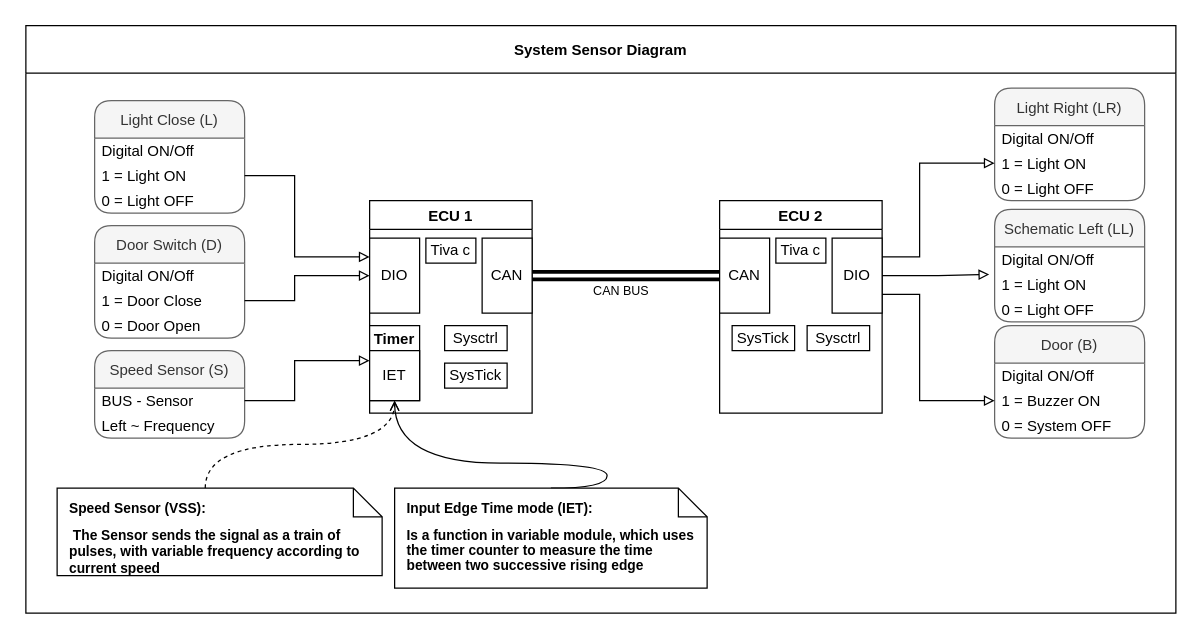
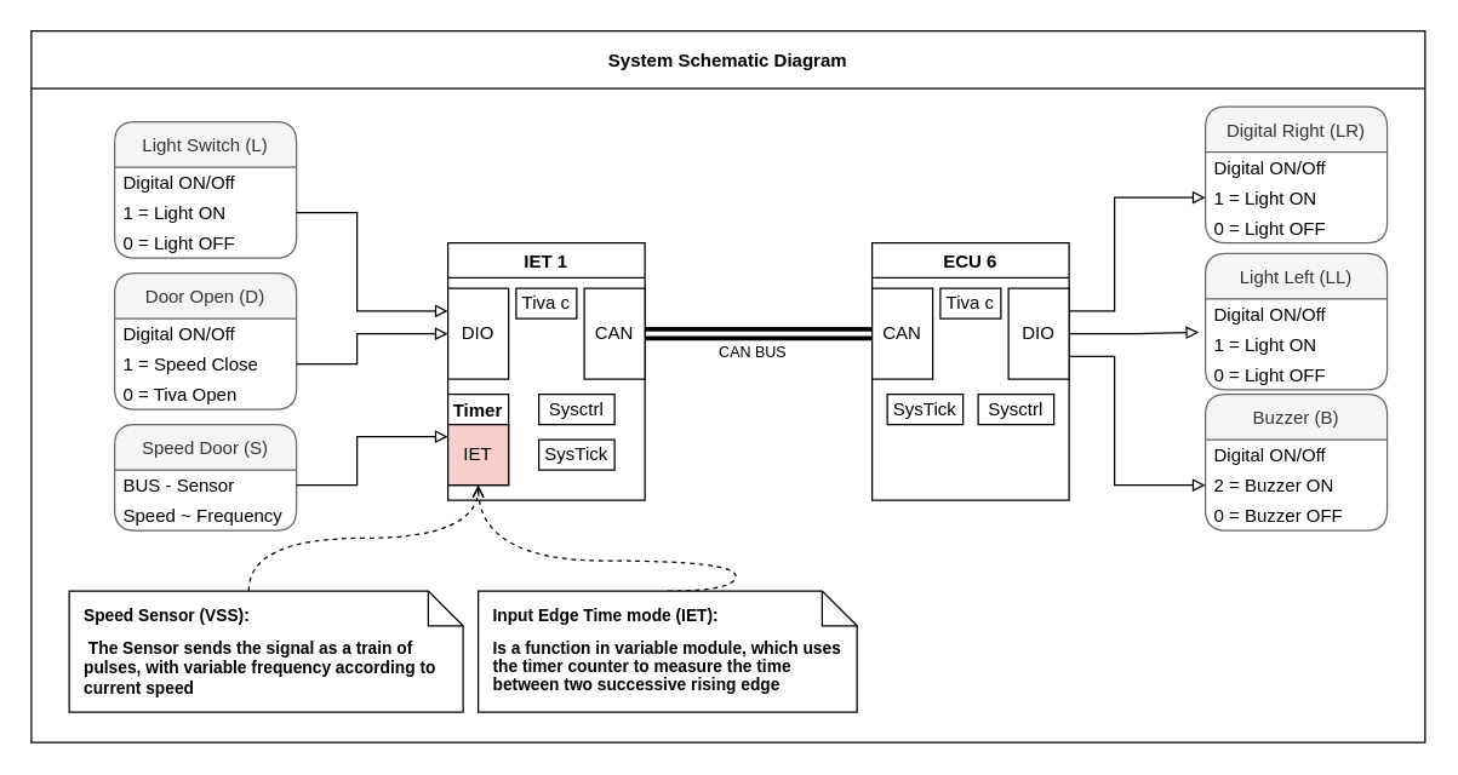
- <mxCell id="2" value="System Sensor Diagram" style="swimlane;noLabel=0;connectable=0;allowArrows=1;container=1;collapsible=0;expand=0;autosize=1;deletable=0;startSize=38;" vertex="1" parent="1"><mxGeometry x="20" y="20" width="920" height="470" as="geometry" /></mxCell>
+ <mxCell id="2" value="System Schematic Diagram" style="swimlane;noLabel=0;connectable=0;allowArrows=1;container=1;collapsible=0;expand=0;autosize=1;deletable=0;startSize=38;" vertex="1" parent="1"><mxGeometry x="20" y="20" width="920" height="470" as="geometry" /></mxCell>
- <mxCell id="31" value="Light Right (LR)" style="swimlane;fontStyle=0;childLayout=stackLayout;horizontal=1;startSize=30;horizontalStack=0;resizeParent=1;resizeParentMax=0;resizeLast=0;collapsible=0;marginBottom=0;fillColor=#f5f5f5;strokeColor=#666666;fontColor=#333333;gradientColor=none;swimlaneLine=1;glass=0;rounded=1;shadow=0;sketch=0;noLabel=0;perimeter=rectanglePerimeter;" vertex="1" parent="2"><mxGeometry x="775" y="50" width="120" height="90" as="geometry"><mxRectangle x="410" y="360" width="140" height="30" as="alternateBounds" /></mxGeometry></mxCell>
+ <mxCell id="31" value="Digital Right (LR)" style="swimlane;fontStyle=0;childLayout=stackLayout;horizontal=1;startSize=30;horizontalStack=0;resizeParent=1;resizeParentMax=0;resizeLast=0;collapsible=0;marginBottom=0;fillColor=#f5f5f5;strokeColor=#666666;fontColor=#333333;gradientColor=none;swimlaneLine=1;glass=0;rounded=1;shadow=0;sketch=0;noLabel=0;perimeter=rectanglePerimeter;" vertex="1" parent="2"><mxGeometry x="775" y="50" width="120" height="90" as="geometry"><mxRectangle x="410" y="360" width="140" height="30" as="alternateBounds" /></mxGeometry></mxCell>
- <mxCell id="15" value="Light Close (L)" style="swimlane;fontStyle=0;childLayout=stackLayout;horizontal=1;startSize=30;horizontalStack=0;resizeParent=1;resizeParentMax=0;resizeLast=0;collapsible=0;marginBottom=0;fillColor=#f5f5f5;strokeColor=#666666;fontColor=#333333;gradientColor=none;swimlaneLine=1;glass=0;rounded=1;shadow=0;sketch=0;noLabel=0;perimeter=rectanglePerimeter;" vertex="1" parent="2"><mxGeometry x="55" y="60" width="120" height="90" as="geometry"><mxRectangle x="410" y="360" width="140" height="30" as="alternateBounds" /></mxGeometry></mxCell>
+ <mxCell id="15" value="Light Switch (L)" style="swimlane;fontStyle=0;childLayout=stackLayout;horizontal=1;startSize=30;horizontalStack=0;resizeParent=1;resizeParentMax=0;resizeLast=0;collapsible=0;marginBottom=0;fillColor=#f5f5f5;strokeColor=#666666;fontColor=#333333;gradientColor=none;swimlaneLine=1;glass=0;rounded=1;shadow=0;sketch=0;noLabel=0;perimeter=rectanglePerimeter;" vertex="1" parent="2"><mxGeometry x="55" y="60" width="120" height="90" as="geometry"><mxRectangle x="410" y="360" width="140" height="30" as="alternateBounds" /></mxGeometry></mxCell>
- <mxCell id="3" value="ECU 1" style="swimlane;startSize=23;expand=0;container=1;collapsible=0;" vertex="1" parent="2"><mxGeometry x="275" y="140" width="130" height="170" as="geometry"><mxRectangle x="660" y="310" width="80" height="30" as="alternateBounds" /></mxGeometry></mxCell>
+ <mxCell id="3" value="IET 1" style="swimlane;startSize=23;expand=0;container=1;collapsible=0;" vertex="1" parent="2"><mxGeometry x="275" y="140" width="130" height="170" as="geometry"><mxRectangle x="660" y="310" width="80" height="30" as="alternateBounds" /></mxGeometry></mxCell>
- <mxCell id="23" value="ECU 2" style="swimlane;startSize=23;expand=0;container=1;collapsible=0;" vertex="1" parent="2"><mxGeometry x="555" y="140" width="130" height="170" as="geometry"><mxRectangle x="660" y="310" width="80" height="30" as="alternateBounds" /></mxGeometry></mxCell>
+ <mxCell id="23" value="ECU 6" style="swimlane;startSize=23;expand=0;container=1;collapsible=0;" vertex="1" parent="2"><mxGeometry x="555" y="140" width="130" height="170" as="geometry"><mxRectangle x="660" y="310" width="80" height="30" as="alternateBounds" /></mxGeometry></mxCell>
- <mxCell id="35" value="Schematic Left (LL)" style="swimlane;fontStyle=0;childLayout=stackLayout;horizontal=1;startSize=30;horizontalStack=0;resizeParent=1;resizeParentMax=0;resizeLast=0;collapsible=0;marginBottom=0;fillColor=#f5f5f5;strokeColor=#666666;fontColor=#333333;gradientColor=none;swimlaneLine=1;glass=0;rounded=1;shadow=0;sketch=0;noLabel=0;perimeter=rectanglePerimeter;" vertex="1" parent="2"><mxGeometry x="775" y="147" width="120" height="90" as="geometry"><mxRectangle x="410" y="360" width="140" height="30" as="alternateBounds" /></mxGeometry></mxCell>
+ <mxCell id="35" value="Light Left (LL)" style="swimlane;fontStyle=0;childLayout=stackLayout;horizontal=1;startSize=30;horizontalStack=0;resizeParent=1;resizeParentMax=0;resizeLast=0;collapsible=0;marginBottom=0;fillColor=#f5f5f5;strokeColor=#666666;fontColor=#333333;gradientColor=none;swimlaneLine=1;glass=0;rounded=1;shadow=0;sketch=0;noLabel=0;perimeter=rectanglePerimeter;" vertex="1" parent="2"><mxGeometry x="775" y="147" width="120" height="90" as="geometry"><mxRectangle x="410" y="360" width="140" height="30" as="alternateBounds" /></mxGeometry></mxCell>
- <mxCell id="11" value="Door Switch (D)" style="swimlane;fontStyle=0;childLayout=stackLayout;horizontal=1;startSize=30;horizontalStack=0;resizeParent=1;resizeParentMax=0;resizeLast=0;collapsible=0;marginBottom=0;fillColor=#f5f5f5;strokeColor=#666666;fontColor=#333333;gradientColor=none;swimlaneLine=1;glass=0;rounded=1;shadow=0;sketch=0;noLabel=0;perimeter=rectanglePerimeter;" vertex="1" parent="2"><mxGeometry x="55" y="160" width="120" height="90" as="geometry"><mxRectangle x="410" y="360" width="140" height="30" as="alternateBounds" /></mxGeometry></mxCell>
+ <mxCell id="11" value="Door Open (D)" style="swimlane;fontStyle=0;childLayout=stackLayout;horizontal=1;startSize=30;horizontalStack=0;resizeParent=1;resizeParentMax=0;resizeLast=0;collapsible=0;marginBottom=0;fillColor=#f5f5f5;strokeColor=#666666;fontColor=#333333;gradientColor=none;swimlaneLine=1;glass=0;rounded=1;shadow=0;sketch=0;noLabel=0;perimeter=rectanglePerimeter;" vertex="1" parent="2"><mxGeometry x="55" y="160" width="120" height="90" as="geometry"><mxRectangle x="410" y="360" width="140" height="30" as="alternateBounds" /></mxGeometry></mxCell>
- <mxCell id="13" value="1 = Door Close" style="text;strokeColor=none;fillColor=none;align=left;verticalAlign=middle;spacingLeft=4;spacingRight=4;overflow=hidden;points=[[0,0.5],[1,0.5]];portConstraint=eastwest;rotatable=0;" vertex="1" parent="11"><mxGeometry y="50" width="120" height="20" as="geometry" /></mxCell>
+ <mxCell id="13" value="1 = Speed Close" style="text;strokeColor=none;fillColor=none;align=left;verticalAlign=middle;spacingLeft=4;spacingRight=4;overflow=hidden;points=[[0,0.5],[1,0.5]];portConstraint=eastwest;rotatable=0;" vertex="1" parent="11"><mxGeometry y="50" width="120" height="20" as="geometry" /></mxCell>
- <mxCell id="14" value="0 = Door Open" style="text;strokeColor=none;fillColor=none;align=left;verticalAlign=middle;spacingLeft=4;spacingRight=4;overflow=hidden;points=[[0,0.5],[1,0.5]];portConstraint=eastwest;rotatable=0;" vertex="1" parent="11"><mxGeometry y="70" width="120" height="20" as="geometry" /></mxCell>
+ <mxCell id="14" value="0 = Tiva Open" style="text;strokeColor=none;fillColor=none;align=left;verticalAlign=middle;spacingLeft=4;spacingRight=4;overflow=hidden;points=[[0,0.5],[1,0.5]];portConstraint=eastwest;rotatable=0;" vertex="1" parent="11"><mxGeometry y="70" width="120" height="20" as="geometry" /></mxCell>
- <mxCell id="39" value="Door (B)" style="swimlane;fontStyle=0;childLayout=stackLayout;horizontal=1;startSize=30;horizontalStack=0;resizeParent=1;resizeParentMax=0;resizeLast=0;collapsible=0;marginBottom=0;fillColor=#f5f5f5;strokeColor=#666666;fontColor=#333333;gradientColor=none;swimlaneLine=1;glass=0;rounded=1;shadow=0;sketch=0;noLabel=0;perimeter=rectanglePerimeter;" vertex="1" parent="2"><mxGeometry x="775" y="240" width="120" height="90" as="geometry"><mxRectangle x="410" y="360" width="140" height="30" as="alternateBounds" /></mxGeometry></mxCell>
+ <mxCell id="39" value="Buzzer (B)" style="swimlane;fontStyle=0;childLayout=stackLayout;horizontal=1;startSize=30;horizontalStack=0;resizeParent=1;resizeParentMax=0;resizeLast=0;collapsible=0;marginBottom=0;fillColor=#f5f5f5;strokeColor=#666666;fontColor=#333333;gradientColor=none;swimlaneLine=1;glass=0;rounded=1;shadow=0;sketch=0;noLabel=0;perimeter=rectanglePerimeter;" vertex="1" parent="2"><mxGeometry x="775" y="240" width="120" height="90" as="geometry"><mxRectangle x="410" y="360" width="140" height="30" as="alternateBounds" /></mxGeometry></mxCell>
- <mxCell id="20" value="Speed Sensor (S)" style="swimlane;fontStyle=0;childLayout=stackLayout;horizontal=1;startSize=30;horizontalStack=0;resizeParent=1;resizeParentMax=0;resizeLast=0;collapsible=0;marginBottom=0;fillColor=#f5f5f5;strokeColor=#666666;fontColor=#333333;gradientColor=none;swimlaneLine=1;glass=0;rounded=1;shadow=0;sketch=0;noLabel=0;perimeter=rectanglePerimeter;" vertex="1" parent="2"><mxGeometry x="55" y="260" width="120" height="70" as="geometry"><mxRectangle x="410" y="360" width="140" height="30" as="alternateBounds" /></mxGeometry></mxCell>
+ <mxCell id="20" value="Speed Door (S)" style="swimlane;fontStyle=0;childLayout=stackLayout;horizontal=1;startSize=30;horizontalStack=0;resizeParent=1;resizeParentMax=0;resizeLast=0;collapsible=0;marginBottom=0;fillColor=#f5f5f5;strokeColor=#666666;fontColor=#333333;gradientColor=none;swimlaneLine=1;glass=0;rounded=1;shadow=0;sketch=0;noLabel=0;perimeter=rectanglePerimeter;" vertex="1" parent="2"><mxGeometry x="55" y="260" width="120" height="70" as="geometry"><mxRectangle x="410" y="360" width="140" height="30" as="alternateBounds" /></mxGeometry></mxCell>
- <mxCell id="8" value="IET" style="rounded=0;whiteSpace=wrap;html=1;" vertex="1" parent="7"><mxGeometry y="20" width="40" height="40" as="geometry" /></mxCell>
+ <mxCell id="8" value="IET" style="rounded=0;whiteSpace=wrap;html=1;fillColor=#f8cecc;" vertex="1" parent="7"><mxGeometry y="20" width="40" height="40" as="geometry" /></mxCell>
- <mxCell id="41" value="1 = Buzzer ON" style="text;strokeColor=none;fillColor=none;align=left;verticalAlign=middle;spacingLeft=4;spacingRight=4;overflow=hidden;points=[[0,0.5],[1,0.5]];portConstraint=eastwest;rotatable=0;" vertex="1" parent="39"><mxGeometry y="50" width="120" height="20" as="geometry" /></mxCell>
+ <mxCell id="41" value="2 = Buzzer ON" style="text;strokeColor=none;fillColor=none;align=left;verticalAlign=middle;spacingLeft=4;spacingRight=4;overflow=hidden;points=[[0,0.5],[1,0.5]];portConstraint=eastwest;rotatable=0;" vertex="1" parent="39"><mxGeometry y="50" width="120" height="20" as="geometry" /></mxCell>
- <mxCell id="22" value="Left ~ Frequency" style="text;strokeColor=none;fillColor=none;align=left;verticalAlign=middle;spacingLeft=4;spacingRight=4;overflow=hidden;points=[[0,0.5],[1,0.5]];portConstraint=eastwest;rotatable=0;" vertex="1" parent="20"><mxGeometry y="50" width="120" height="20" as="geometry" /></mxCell>
+ <mxCell id="22" value="Speed ~ Frequency" style="text;strokeColor=none;fillColor=none;align=left;verticalAlign=middle;spacingLeft=4;spacingRight=4;overflow=hidden;points=[[0,0.5],[1,0.5]];portConstraint=eastwest;rotatable=0;" vertex="1" parent="20"><mxGeometry y="50" width="120" height="20" as="geometry" /></mxCell>
- <mxCell id="42" value="0 = System OFF" style="text;strokeColor=none;fillColor=none;align=left;verticalAlign=middle;spacingLeft=4;spacingRight=4;overflow=hidden;points=[[0,0.5],[1,0.5]];portConstraint=eastwest;rotatable=0;" vertex="1" parent="39"><mxGeometry y="70" width="120" height="20" as="geometry" /></mxCell>
+ <mxCell id="42" value="0 = Buzzer OFF" style="text;strokeColor=none;fillColor=none;align=left;verticalAlign=middle;spacingLeft=4;spacingRight=4;overflow=hidden;points=[[0,0.5],[1,0.5]];portConstraint=eastwest;rotatable=0;" vertex="1" parent="39"><mxGeometry y="70" width="120" height="20" as="geometry" /></mxCell>
- <mxCell id="50" style="edgeStyle=orthogonalEdgeStyle;rounded=0;orthogonalLoop=1;jettySize=auto;html=1;exitX=0.5;exitY=0;exitDx=0;exitDy=0;exitPerimeter=0;dashed=0;endArrow=open;endFill=0;curved=1;entryX=0.5;entryY=1;entryDx=0;entryDy=0;" edge="1" parent="2" source="51" target="7"><mxGeometry relative="1" as="geometry"><mxPoint x="255" y="340" as="targetPoint" /><Array as="points"><mxPoint x="465" y="370" /><mxPoint x="465" y="350" /><mxPoint x="295" y="350" /></Array></mxGeometry></mxCell>
+ <mxCell id="50" style="edgeStyle=orthogonalEdgeStyle;rounded=0;orthogonalLoop=1;jettySize=auto;html=1;exitX=0.5;exitY=0;exitDx=0;exitDy=0;exitPerimeter=0;dashed=1;endArrow=open;endFill=0;curved=1;entryX=0.5;entryY=1;entryDx=0;entryDy=0;" edge="1" parent="2" source="51" target="7"><mxGeometry relative="1" as="geometry"><mxPoint x="255" y="340" as="targetPoint" /><Array as="points"><mxPoint x="465" y="370" /><mxPoint x="465" y="350" /><mxPoint x="295" y="350" /></Array></mxGeometry></mxCell>
- <mxCell id="49" value="&lt;p style=&quot;margin: 10px 0px 0px 10px; text-align: left; line-height: 1.1; font-size: 11px;&quot;&gt;&lt;b style=&quot;font-size: 11px;&quot;&gt;Speed Sensor (VSS):&lt;/b&gt;&lt;/p&gt;&lt;p style=&quot;margin: 10px 0px 0px 10px; text-align: left; font-size: 11px;&quot;&gt;&lt;b style=&quot;font-size: 11px;&quot;&gt;&amp;nbsp;&lt;/b&gt;&lt;b style=&quot;font-size: 11px;&quot;&gt;The Sensor sends the signal as a train of pulses,&amp;nbsp;&lt;/b&gt;&lt;b style=&quot;font-size: 11px;&quot;&gt;with variable frequency according to current speed&lt;/b&gt;&lt;/p&gt;" style="shape=note;size=23;spacingLeft=3;html=1;overflow=fill;rounded=1;shadow=0;glass=0;sketch=0;fontSize=11;gradientColor=none;verticalAlign=middle;labelPosition=center;verticalLabelPosition=middle;align=center;labelBackgroundColor=none;labelBorderColor=none;spacing=-2;whiteSpace=wrap;" vertex="1" parent="2"><mxGeometry x="25" y="370" width="260" height="70" as="geometry" /></mxCell>
+ <mxCell id="49" value="&lt;p style=&quot;margin: 10px 0px 0px 10px; text-align: left; line-height: 1.1; font-size: 11px;&quot;&gt;&lt;b style=&quot;font-size: 11px;&quot;&gt;Speed Sensor (VSS):&lt;/b&gt;&lt;/p&gt;&lt;p style=&quot;margin: 10px 0px 0px 10px; text-align: left; font-size: 11px;&quot;&gt;&lt;b style=&quot;font-size: 11px;&quot;&gt;&amp;nbsp;&lt;/b&gt;&lt;b style=&quot;font-size: 11px;&quot;&gt;The Sensor sends the signal as a train of pulses,&amp;nbsp;&lt;/b&gt;&lt;b style=&quot;font-size: 11px;&quot;&gt;with variable frequency according to current speed&lt;/b&gt;&lt;/p&gt;" style="shape=note;size=23;spacingLeft=3;html=1;overflow=fill;rounded=1;shadow=0;glass=0;sketch=0;fontSize=11;gradientColor=none;verticalAlign=middle;labelPosition=center;verticalLabelPosition=middle;align=center;labelBackgroundColor=none;labelBorderColor=none;spacing=-2;whiteSpace=wrap;" vertex="1" parent="2"><mxGeometry x="25" y="370" width="260" height="80" as="geometry" /></mxCell>
